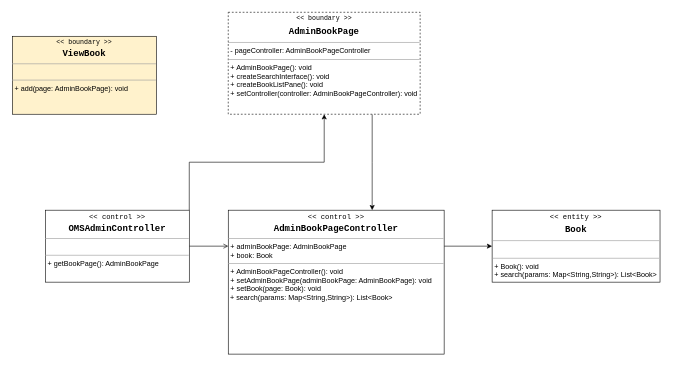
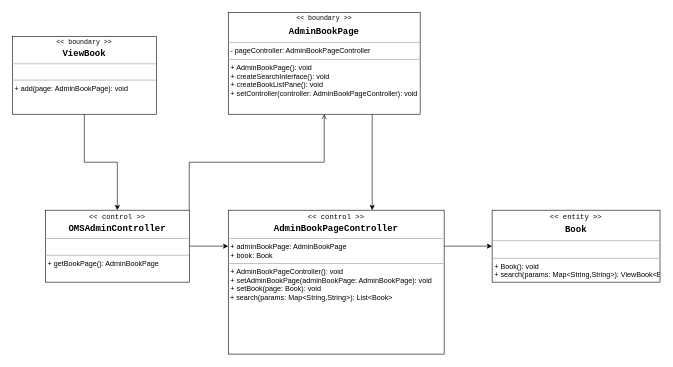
- <mxCell id="12" value="&lt;p style=&quot;margin: 4px 0px 0px ; text-align: center ; font-size: 11px&quot;&gt;&lt;font face=&quot;Courier New&quot; style=&quot;font-size: 11px&quot;&gt;&amp;lt;&amp;lt; boundary &amp;gt;&amp;gt;&lt;br&gt;&lt;/font&gt;&lt;/p&gt;&lt;p style=&quot;margin: 4px 0px 0px ; text-align: center ; font-size: 15px&quot;&gt;&lt;font face=&quot;Courier New&quot; style=&quot;font-size: 15px&quot;&gt;&lt;b&gt;AdminBookPage&lt;/b&gt;&lt;/font&gt;&lt;/p&gt;&lt;hr size=&quot;1&quot; style=&quot;font-size: 15px&quot;&gt;&lt;p style=&quot;margin: 0px ; margin-left: 4px&quot;&gt;- pageController: AdminBookPageController&lt;/p&gt;&lt;hr size=&quot;1&quot;&gt;&lt;p style=&quot;margin: 0px ; margin-left: 4px&quot;&gt;+ AdminBookPage(): void&lt;/p&gt;&lt;p style=&quot;margin: 0px ; margin-left: 4px&quot;&gt;+ createSearchInterface(): void&lt;/p&gt;&lt;p style=&quot;margin: 0px ; margin-left: 4px&quot;&gt;+ createBookListPane(): void&lt;/p&gt;&lt;p style=&quot;margin: 0px ; margin-left: 4px&quot;&gt;+ setController(controller: AdminBookPageController): void&lt;/p&gt;" style="verticalAlign=top;align=left;overflow=fill;fontSize=12;fontFamily=Helvetica;html=1;dashed=1;" vertex="1" parent="1"><mxGeometry x="380" y="20" width="320" height="170" as="geometry" /></mxCell>
+ <mxCell id="12" value="&lt;p style=&quot;margin: 4px 0px 0px ; text-align: center ; font-size: 11px&quot;&gt;&lt;font face=&quot;Courier New&quot; style=&quot;font-size: 11px&quot;&gt;&amp;lt;&amp;lt; boundary &amp;gt;&amp;gt;&lt;br&gt;&lt;/font&gt;&lt;/p&gt;&lt;p style=&quot;margin: 4px 0px 0px ; text-align: center ; font-size: 15px&quot;&gt;&lt;font face=&quot;Courier New&quot; style=&quot;font-size: 15px&quot;&gt;&lt;b&gt;AdminBookPage&lt;/b&gt;&lt;/font&gt;&lt;/p&gt;&lt;hr size=&quot;1&quot; style=&quot;font-size: 15px&quot;&gt;&lt;p style=&quot;margin: 0px ; margin-left: 4px&quot;&gt;- pageController: AdminBookPageController&lt;/p&gt;&lt;hr size=&quot;1&quot;&gt;&lt;p style=&quot;margin: 0px ; margin-left: 4px&quot;&gt;+ AdminBookPage(): void&lt;/p&gt;&lt;p style=&quot;margin: 0px ; margin-left: 4px&quot;&gt;+ createSearchInterface(): void&lt;/p&gt;&lt;p style=&quot;margin: 0px ; margin-left: 4px&quot;&gt;+ createBookListPane(): void&lt;/p&gt;&lt;p style=&quot;margin: 0px ; margin-left: 4px&quot;&gt;+ setController(controller: AdminBookPageController): void&lt;/p&gt;" style="verticalAlign=top;align=left;overflow=fill;fontSize=12;fontFamily=Helvetica;html=1;" vertex="1" parent="1"><mxGeometry x="380" y="20" width="320" height="170" as="geometry" /></mxCell>
- <mxCell id="4" value="&lt;p style=&quot;margin: 4px 0px 0px ; text-align: center ; font-size: 11px&quot;&gt;&lt;font face=&quot;Courier New&quot; style=&quot;font-size: 11px&quot;&gt;&amp;lt;&amp;lt; boundary &amp;gt;&amp;gt;&lt;br&gt;&lt;/font&gt;&lt;/p&gt;&lt;p style=&quot;margin: 4px 0px 0px ; text-align: center&quot;&gt;&lt;font face=&quot;Courier New&quot; size=&quot;1&quot;&gt;&lt;b style=&quot;font-size: 15px&quot;&gt;ViewBook&lt;/b&gt;&lt;/font&gt;&lt;/p&gt;&lt;hr size=&quot;1&quot; style=&quot;font-size: 11px&quot;&gt;&lt;p style=&quot;margin: 0px ; margin-left: 4px&quot;&gt;&lt;br&gt;&lt;/p&gt;&lt;hr size=&quot;1&quot;&gt;&lt;p style=&quot;margin: 0px ; margin-left: 4px&quot;&gt;+ add(page: AdminBookPage): void&lt;/p&gt;" style="verticalAlign=top;align=left;overflow=fill;fontSize=12;fontFamily=Helvetica;html=1;fillColor=#fff2cc;" vertex="1" parent="1"><mxGeometry x="20" y="60" width="240" height="130" as="geometry" /></mxCell>
+ <mxCell id="4" value="&lt;p style=&quot;margin: 4px 0px 0px ; text-align: center ; font-size: 11px&quot;&gt;&lt;font face=&quot;Courier New&quot; style=&quot;font-size: 11px&quot;&gt;&amp;lt;&amp;lt; boundary &amp;gt;&amp;gt;&lt;br&gt;&lt;/font&gt;&lt;/p&gt;&lt;p style=&quot;margin: 4px 0px 0px ; text-align: center&quot;&gt;&lt;font face=&quot;Courier New&quot; size=&quot;1&quot;&gt;&lt;b style=&quot;font-size: 15px&quot;&gt;ViewBook&lt;/b&gt;&lt;/font&gt;&lt;/p&gt;&lt;hr size=&quot;1&quot; style=&quot;font-size: 11px&quot;&gt;&lt;p style=&quot;margin: 0px ; margin-left: 4px&quot;&gt;&lt;br&gt;&lt;/p&gt;&lt;hr size=&quot;1&quot;&gt;&lt;p style=&quot;margin: 0px ; margin-left: 4px&quot;&gt;+ add(page: AdminBookPage): void&lt;/p&gt;" style="verticalAlign=top;align=left;overflow=fill;fontSize=12;fontFamily=Helvetica;html=1;" vertex="1" parent="1"><mxGeometry x="20" y="60" width="240" height="130" as="geometry" /></mxCell>
- <mxCell id="7" style="edgeStyle=orthogonalEdgeStyle;rounded=0;orthogonalLoop=1;jettySize=auto;html=1;exitX=1;exitY=0;exitDx=0;exitDy=0;entryX=0.5;entryY=1;entryDx=0;entryDy=0;fontFamily=Helvetica;fontSize=15;" edge="1" parent="1" source="9" target="12"><mxGeometry relative="1" as="geometry" /></mxCell>
+ <mxCell id="7" style="edgeStyle=orthogonalEdgeStyle;rounded=0;orthogonalLoop=1;jettySize=auto;html=1;exitX=1;exitY=0;exitDx=0;exitDy=0;entryX=0.5;entryY=1;entryDx=0;entryDy=0;fontFamily=Helvetica;fontSize=15;endArrow=open;" edge="1" parent="1" source="9" target="12"><mxGeometry relative="1" as="geometry" /></mxCell>
+ <mxCell id="2" style="edgeStyle=orthogonalEdgeStyle;rounded=0;orthogonalLoop=1;jettySize=auto;html=1;exitX=0.5;exitY=1;exitDx=0;exitDy=0;entryX=0.5;entryY=0;entryDx=0;entryDy=0;fontFamily=Courier New;fontSize=14;" edge="1" parent="1" source="4" target="9"><mxGeometry relative="1" as="geometry" /></mxCell>
- <mxCell id="10" value="&lt;p style=&quot;margin: 0px ; margin-top: 4px ; text-align: center&quot;&gt;&lt;font face=&quot;Courier New&quot;&gt;&amp;lt;&amp;lt; entity &amp;gt;&amp;gt;&lt;/font&gt;&lt;/p&gt;&lt;p style=&quot;margin: 4px 0px 0px ; text-align: center ; font-size: 15px&quot;&gt;&lt;b&gt;&lt;font style=&quot;font-size: 15px&quot; face=&quot;Courier New&quot;&gt;Book&lt;/font&gt;&lt;/b&gt;&lt;/p&gt;&lt;hr size=&quot;1&quot; style=&quot;font-size: 15px&quot;&gt;&lt;p style=&quot;margin: 0px ; margin-left: 4px&quot;&gt;&lt;br&gt;&lt;/p&gt;&lt;hr size=&quot;1&quot;&gt;&lt;p style=&quot;margin: 0px ; margin-left: 4px&quot;&gt;+ Book(): void&lt;/p&gt;&lt;p style=&quot;margin: 0px ; margin-left: 4px&quot;&gt;+ search(params: Map&amp;lt;String,String&amp;gt;): List&amp;lt;Book&amp;gt;&lt;/p&gt;" style="verticalAlign=top;align=left;overflow=fill;fontSize=12;fontFamily=Helvetica;html=1;" vertex="1" parent="1"><mxGeometry x="820" y="350" width="280" height="120" as="geometry" /></mxCell>
+ <mxCell id="10" value="&lt;p style=&quot;margin: 0px ; margin-top: 4px ; text-align: center&quot;&gt;&lt;font face=&quot;Courier New&quot;&gt;&amp;lt;&amp;lt; entity &amp;gt;&amp;gt;&lt;/font&gt;&lt;/p&gt;&lt;p style=&quot;margin: 4px 0px 0px ; text-align: center ; font-size: 15px&quot;&gt;&lt;b&gt;&lt;font style=&quot;font-size: 15px&quot; face=&quot;Courier New&quot;&gt;Book&lt;/font&gt;&lt;/b&gt;&lt;/p&gt;&lt;hr size=&quot;1&quot; style=&quot;font-size: 15px&quot;&gt;&lt;p style=&quot;margin: 0px ; margin-left: 4px&quot;&gt;&lt;br&gt;&lt;/p&gt;&lt;hr size=&quot;1&quot;&gt;&lt;p style=&quot;margin: 0px ; margin-left: 4px&quot;&gt;+ Book(): void&lt;/p&gt;&lt;p style=&quot;margin: 0px ; margin-left: 4px&quot;&gt;+ search(params: Map&amp;lt;String,String&amp;gt;): ViewBook&amp;lt;Book&amp;gt;&lt;/p&gt;" style="verticalAlign=top;align=left;overflow=fill;fontSize=12;fontFamily=Helvetica;html=1;" vertex="1" parent="1"><mxGeometry x="820" y="350" width="280" height="120" as="geometry" /></mxCell>
- <mxCell id="8" style="edgeStyle=orthogonalEdgeStyle;rounded=0;orthogonalLoop=1;jettySize=auto;html=1;exitX=1;exitY=0.5;exitDx=0;exitDy=0;entryX=0;entryY=0.25;entryDx=0;entryDy=0;fontFamily=Helvetica;fontSize=15;endArrow=open;" edge="1" parent="1" source="9" target="14"><mxGeometry relative="1" as="geometry" /></mxCell>
+ <mxCell id="8" style="edgeStyle=orthogonalEdgeStyle;rounded=0;orthogonalLoop=1;jettySize=auto;html=1;exitX=1;exitY=0.5;exitDx=0;exitDy=0;entryX=0;entryY=0.25;entryDx=0;entryDy=0;fontFamily=Helvetica;fontSize=15;" edge="1" parent="1" source="9" target="14"><mxGeometry relative="1" as="geometry" /></mxCell>
